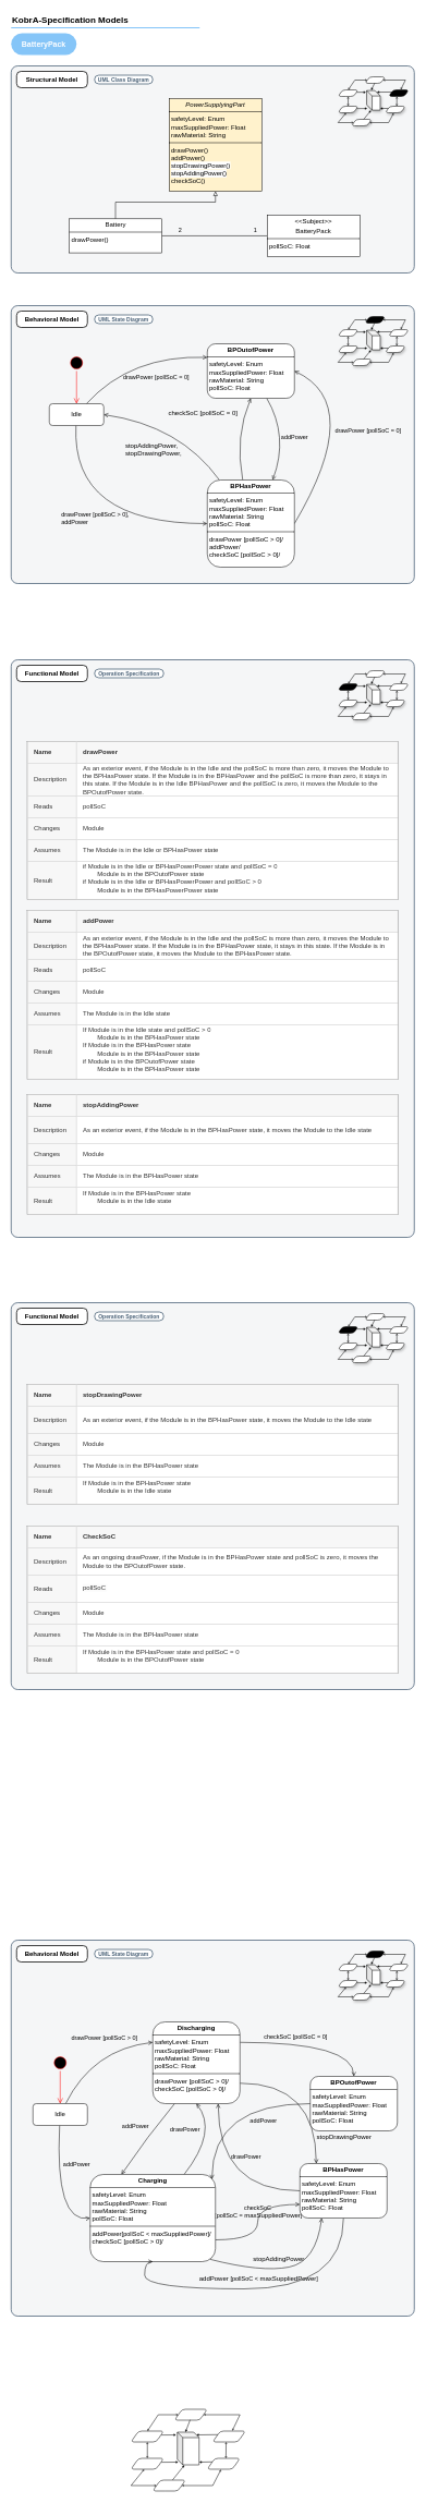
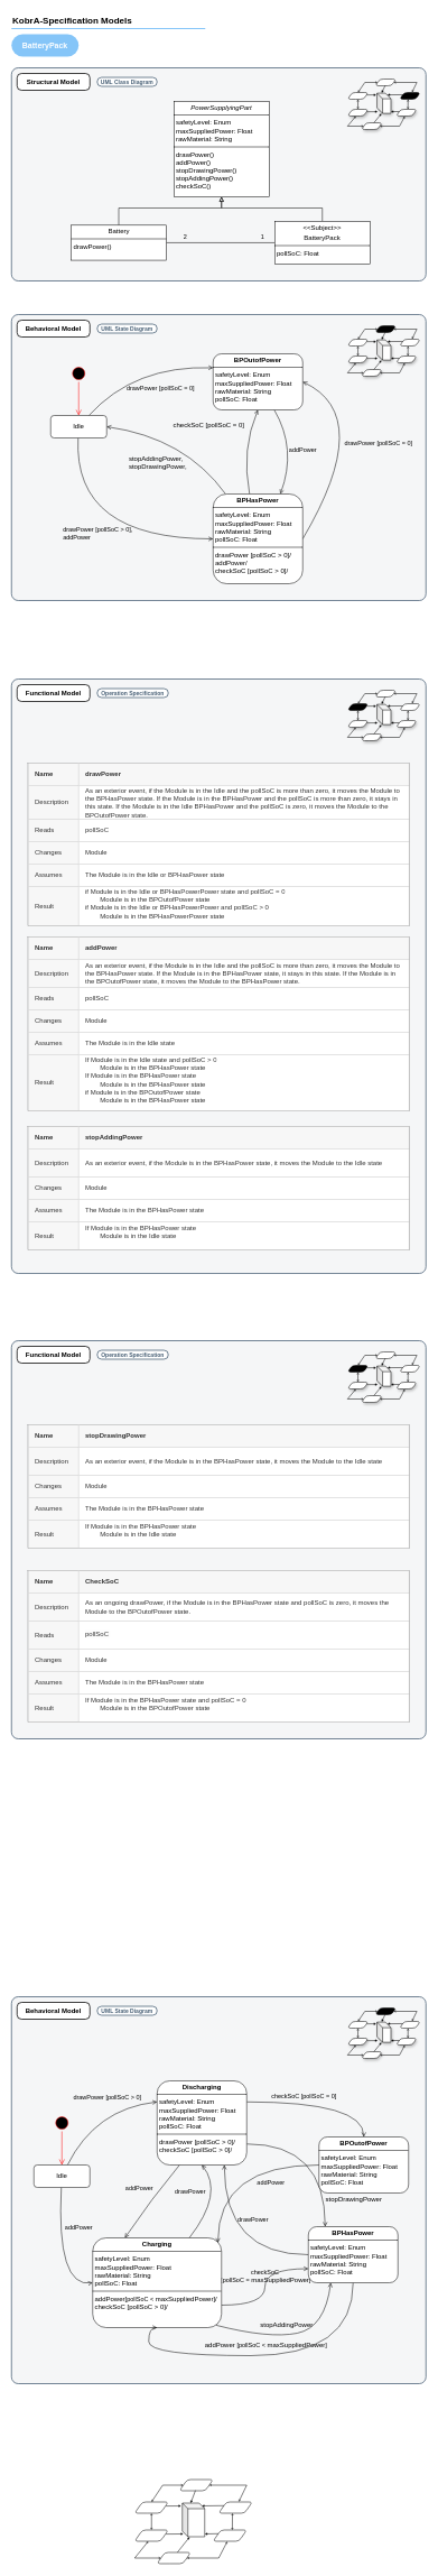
- <mxCell id="101" value="&lt;p style=&quot;margin:0px;margin-top:4px;text-align:center;&quot;&gt;&lt;i&gt;PowerSupplyingPart&lt;/i&gt;&lt;/p&gt;&lt;hr size=&quot;1&quot; style=&quot;border-style:solid;&quot;&gt;&lt;p style=&quot;margin: 0px 0px 0px 4px;&quot;&gt;&lt;span style=&quot;background-color: initial; color: light-dark(rgb(0, 0, 0), rgb(255, 255, 255));&quot;&gt;safetyLevel&lt;/span&gt;&lt;span style=&quot;background-color: initial; color: light-dark(rgb(0, 0, 0), rgb(255, 255, 255));&quot;&gt;:&lt;/span&gt;&lt;span style=&quot;background-color: initial; color: light-dark(rgb(0, 0, 0), rgb(255, 255, 255));&quot;&gt;&amp;nbsp;Enum&lt;/span&gt;&lt;/p&gt;&lt;div&gt;&lt;p style=&quot;margin: 0px 0px 0px 4px;&quot;&gt;maxSuppliedPower&lt;span style=&quot;background-color: initial;&quot;&gt;:&lt;/span&gt;&lt;span style=&quot;background-color: initial;&quot;&gt;&amp;nbsp;Float&lt;/span&gt;&lt;/p&gt;&lt;/div&gt;&lt;p style=&quot;margin: 0px 0px 0px 4px;&quot;&gt;rawMaterial&lt;span style=&quot;background-color: initial;&quot;&gt;:&lt;/span&gt;&lt;span style=&quot;background-color: initial;&quot;&gt;&amp;nbsp;String&lt;/span&gt;&lt;/p&gt;&lt;hr size=&quot;1&quot; style=&quot;border-style:solid;&quot;&gt;&lt;p style=&quot;margin:0px;margin-left:4px;&quot;&gt;drawPower()&lt;/p&gt;&lt;p style=&quot;margin:0px;margin-left:4px;&quot;&gt;addPower()&lt;/p&gt;&lt;p style=&quot;margin:0px;margin-left:4px;&quot;&gt;&lt;span style=&quot;background-color: rgb(255, 255, 255); text-align: center; text-wrap-mode: nowrap; color: light-dark(rgb(0, 0, 0), rgb(255, 255, 255));&quot;&gt;stopDrawingPower()&lt;/span&gt;&lt;/p&gt;&lt;p style=&quot;margin:0px;margin-left:4px;&quot;&gt;&lt;span style=&quot;background-color: rgb(255, 255, 255); text-align: center; text-wrap-mode: nowrap; color: light-dark(rgb(0, 0, 0), rgb(255, 255, 255));&quot;&gt;&lt;span style=&quot;text-align: left; text-wrap-mode: wrap; background-color: rgb(251, 251, 251);&quot;&gt;stopAddingPower()&lt;/span&gt;&lt;/span&gt;&lt;/p&gt;&lt;p style=&quot;margin:0px;margin-left:4px;&quot;&gt;checkSoC()&lt;/p&gt;" style="verticalAlign=top;align=left;overflow=fill;html=1;whiteSpace=wrap;rounded=0;fillColor=#fff2cc;" parent="1" vertex="1"><mxGeometry x="310" y="180" width="170" height="170" as="geometry" /></mxCell>
+ <mxCell id="101" value="&lt;p style=&quot;margin:0px;margin-top:4px;text-align:center;&quot;&gt;&lt;i&gt;PowerSupplyingPart&lt;/i&gt;&lt;/p&gt;&lt;hr size=&quot;1&quot; style=&quot;border-style:solid;&quot;&gt;&lt;p style=&quot;margin: 0px 0px 0px 4px;&quot;&gt;&lt;span style=&quot;background-color: initial; color: light-dark(rgb(0, 0, 0), rgb(255, 255, 255));&quot;&gt;safetyLevel&lt;/span&gt;&lt;span style=&quot;background-color: initial; color: light-dark(rgb(0, 0, 0), rgb(255, 255, 255));&quot;&gt;:&lt;/span&gt;&lt;span style=&quot;background-color: initial; color: light-dark(rgb(0, 0, 0), rgb(255, 255, 255));&quot;&gt;&amp;nbsp;Enum&lt;/span&gt;&lt;/p&gt;&lt;div&gt;&lt;p style=&quot;margin: 0px 0px 0px 4px;&quot;&gt;maxSuppliedPower&lt;span style=&quot;background-color: initial;&quot;&gt;:&lt;/span&gt;&lt;span style=&quot;background-color: initial;&quot;&gt;&amp;nbsp;Float&lt;/span&gt;&lt;/p&gt;&lt;/div&gt;&lt;p style=&quot;margin: 0px 0px 0px 4px;&quot;&gt;rawMaterial&lt;span style=&quot;background-color: initial;&quot;&gt;:&lt;/span&gt;&lt;span style=&quot;background-color: initial;&quot;&gt;&amp;nbsp;String&lt;/span&gt;&lt;/p&gt;&lt;hr size=&quot;1&quot; style=&quot;border-style:solid;&quot;&gt;&lt;p style=&quot;margin:0px;margin-left:4px;&quot;&gt;drawPower()&lt;/p&gt;&lt;p style=&quot;margin:0px;margin-left:4px;&quot;&gt;addPower()&lt;/p&gt;&lt;p style=&quot;margin:0px;margin-left:4px;&quot;&gt;&lt;span style=&quot;background-color: rgb(255, 255, 255); text-align: center; text-wrap-mode: nowrap; color: light-dark(rgb(0, 0, 0), rgb(255, 255, 255));&quot;&gt;stopDrawingPower()&lt;/span&gt;&lt;/p&gt;&lt;p style=&quot;margin:0px;margin-left:4px;&quot;&gt;&lt;span style=&quot;background-color: rgb(255, 255, 255); text-align: center; text-wrap-mode: nowrap; color: light-dark(rgb(0, 0, 0), rgb(255, 255, 255));&quot;&gt;&lt;span style=&quot;text-align: left; text-wrap-mode: wrap; background-color: rgb(251, 251, 251);&quot;&gt;stopAddingPower()&lt;/span&gt;&lt;/span&gt;&lt;/p&gt;&lt;p style=&quot;margin:0px;margin-left:4px;&quot;&gt;checkSoC()&lt;/p&gt;" style="verticalAlign=top;align=left;overflow=fill;html=1;whiteSpace=wrap;rounded=0;" parent="1" vertex="1"><mxGeometry x="310" y="180" width="170" height="170" as="geometry" /></mxCell>
+ <mxCell id="97" style="edgeStyle=orthogonalEdgeStyle;rounded=0;orthogonalLoop=1;jettySize=auto;html=1;entryX=0.5;entryY=1;entryDx=0;entryDy=0;exitX=0.5;exitY=0;exitDx=0;exitDy=0;endArrow=block;endFill=0;" parent="1" source="98" target="101" edge="1"><mxGeometry relative="1" as="geometry"><Array as="points"><mxPoint x="575" y="370" /><mxPoint x="395" y="370" /></Array></mxGeometry></mxCell>
